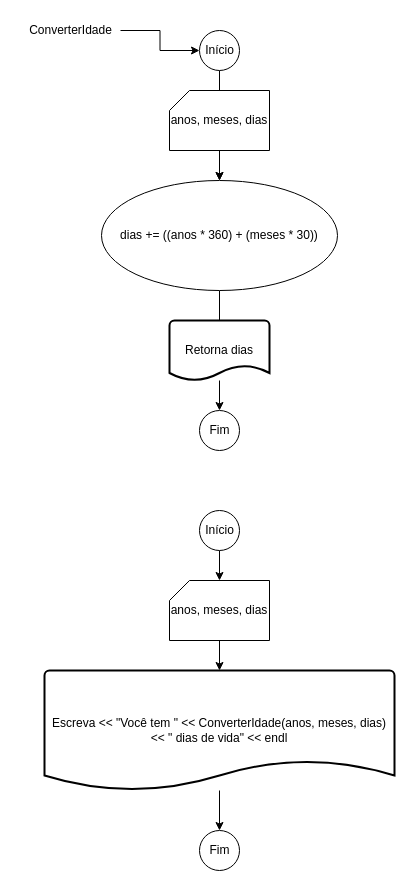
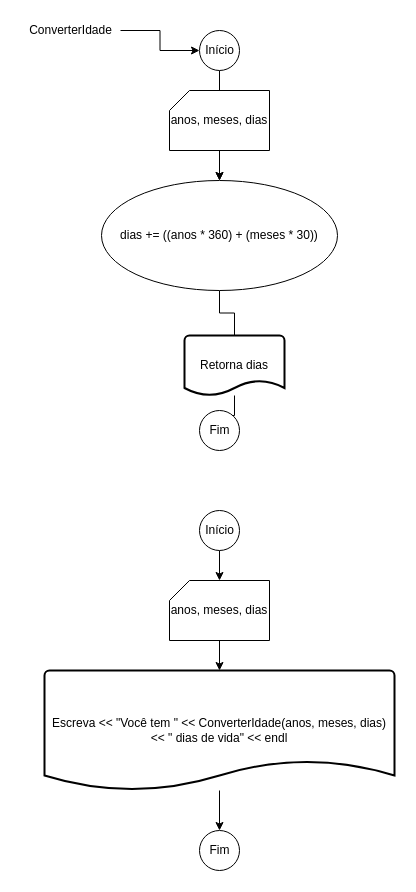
- <mxCell id="11" value="Retorna dias" style="strokeWidth=2;html=1;shape=mxgraph.flowchart.document2;whiteSpace=wrap;size=0.25;" vertex="1" parent="1"><mxGeometry x="169" y="320" width="100" height="60" as="geometry" /></mxCell>
+ <mxCell id="11" value="Retorna dias" style="strokeWidth=2;html=1;shape=mxgraph.flowchart.document2;whiteSpace=wrap;size=0.25;" vertex="1" parent="1"><mxGeometry x="184" y="335" width="100" height="60" as="geometry" /></mxCell>
